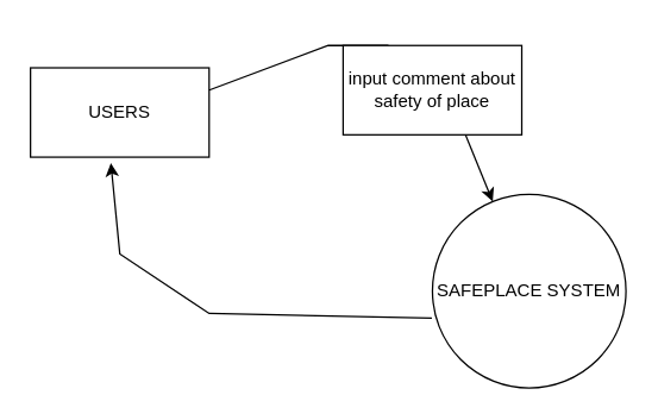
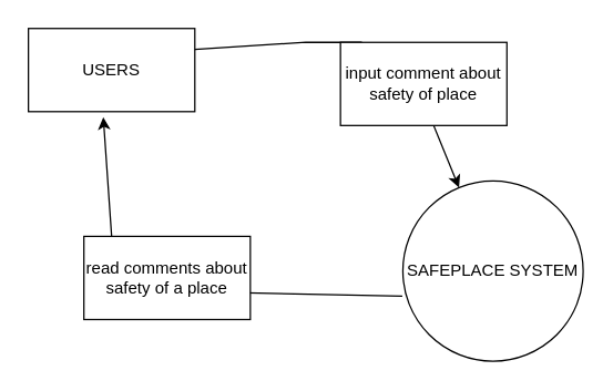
- <mxCell id="6" value="input comment about safety of place" style="rounded=0;whiteSpace=wrap;html=1;" vertex="1" parent="1"><mxGeometry x="230" y="30" width="120" height="60" as="geometry" /></mxCell>
+ <mxCell id="6" value="input comment about safety of place" style="rounded=0;whiteSpace=wrap;html=1;" vertex="1" parent="1"><mxGeometry x="245" y="30" width="120" height="60" as="geometry" /></mxCell>
- <mxCell id="3" value="USERS" style="rounded=0;whiteSpace=wrap;html=1;" vertex="1" parent="1"><mxGeometry x="20" y="45" width="120" height="60" as="geometry" /></mxCell>
+ <mxCell id="3" value="USERS" style="rounded=0;whiteSpace=wrap;html=1;" vertex="1" parent="1"><mxGeometry x="20" y="20" width="120" height="60" as="geometry" /></mxCell>
+ <mxCell id="7" value="read comments about safety of a place" style="rounded=0;whiteSpace=wrap;html=1;" vertex="1" parent="1"><mxGeometry x="60" y="170" width="120" height="60" as="geometry" /></mxCell>
